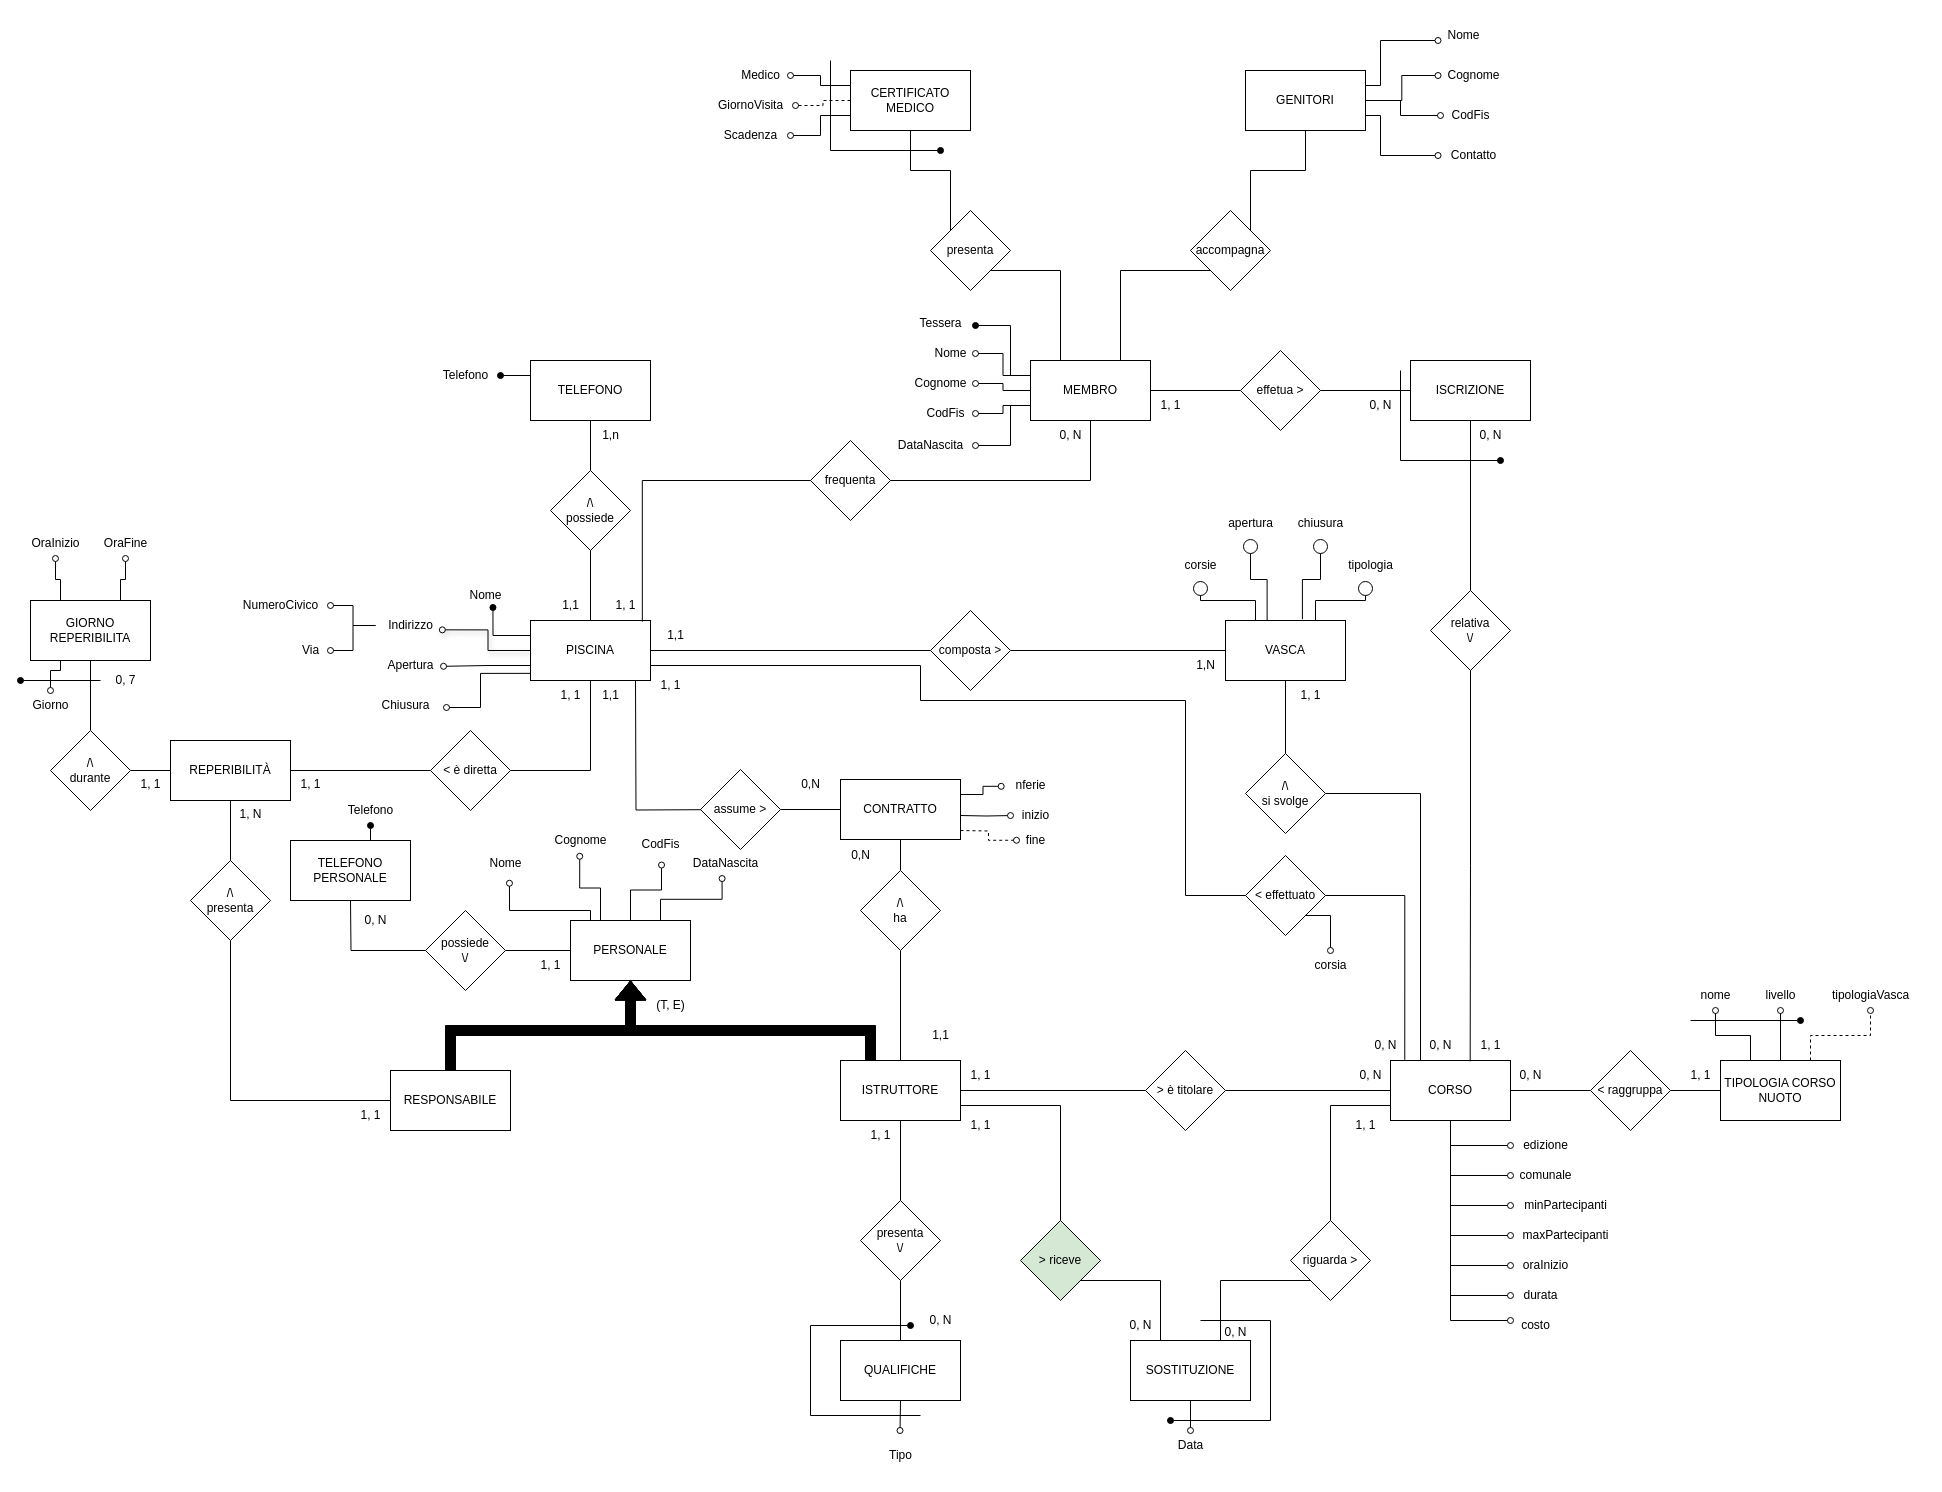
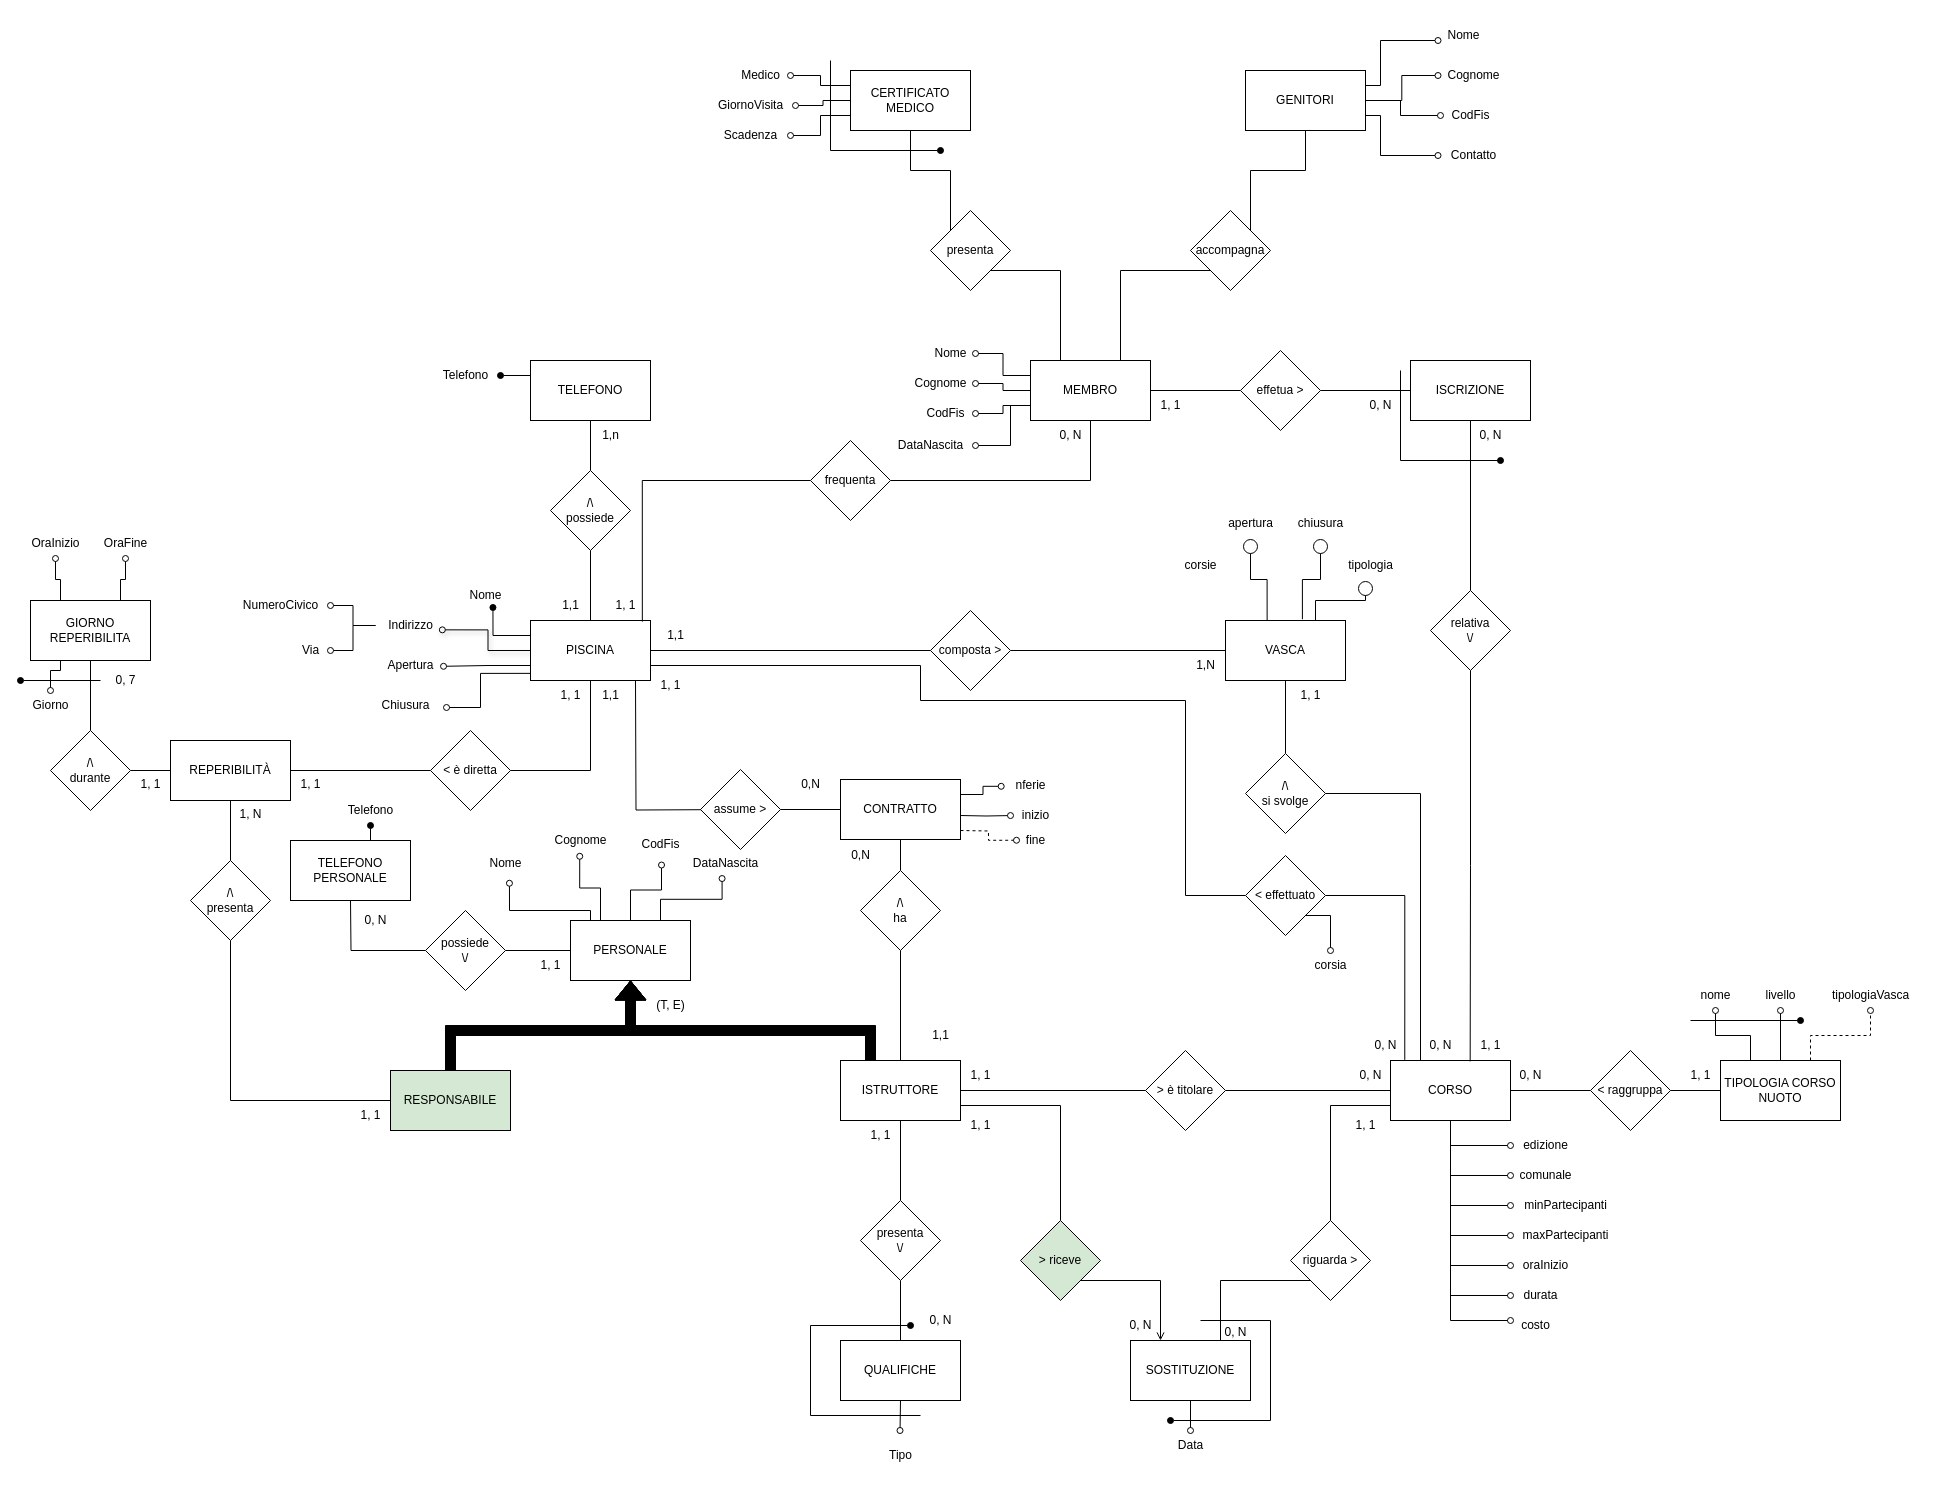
- <mxCell id="97" style="edgeStyle=orthogonalEdgeStyle;rounded=0;orthogonalLoop=1;jettySize=auto;html=1;exitX=0;exitY=0.5;exitDx=0;exitDy=0;endArrow=oval;endFill=0;dashed=1;" parent="1" source="98" target="188" edge="1"><mxGeometry relative="1" as="geometry" /></mxCell>
+ <mxCell id="97" style="edgeStyle=orthogonalEdgeStyle;rounded=0;orthogonalLoop=1;jettySize=auto;html=1;exitX=0;exitY=0.5;exitDx=0;exitDy=0;endArrow=oval;endFill=0;" parent="1" source="98" target="188" edge="1"><mxGeometry relative="1" as="geometry" /></mxCell>
- <mxCell id="178" value="Tessera" style="text;html=1;align=center;verticalAlign=middle;resizable=0;points=[];autosize=1;strokeColor=none;fillColor=none;" parent="1" vertex="1"><mxGeometry x="905" y="308" width="70" height="30" as="geometry" /></mxCell>
- <mxCell id="79" style="edgeStyle=orthogonalEdgeStyle;rounded=0;orthogonalLoop=1;jettySize=auto;html=1;exitX=0;exitY=0.25;exitDx=0;exitDy=0;endArrow=oval;endFill=1;" parent="1" source="84" target="178" edge="1"><mxGeometry relative="1" as="geometry"><Array as="points"><mxPoint x="1010" y="375" /><mxPoint x="1010" y="325" /></Array></mxGeometry></mxCell>
- <mxCell id="18" style="edgeStyle=orthogonalEdgeStyle;rounded=0;orthogonalLoop=1;jettySize=auto;html=1;exitX=0.25;exitY=0;exitDx=0;exitDy=0;startArrow=none;startFill=0;endArrow=circle;endFill=0;" parent="1" source="19" target="160" edge="1"><mxGeometry relative="1" as="geometry" /></mxCell>
- <mxCell id="29" value="RESPONSABILE" style="whiteSpace=wrap;html=1;" parent="1" vertex="1"><mxGeometry x="390" y="1070" width="120" height="60" as="geometry" /></mxCell>
+ <mxCell id="29" value="RESPONSABILE" style="whiteSpace=wrap;html=1;fillColor=#d5e8d4;" parent="1" vertex="1"><mxGeometry x="390" y="1070" width="120" height="60" as="geometry" /></mxCell>
- <mxCell id="64" style="edgeStyle=orthogonalEdgeStyle;rounded=0;orthogonalLoop=1;jettySize=auto;html=1;exitX=1;exitY=1;exitDx=0;exitDy=0;entryX=0.25;entryY=0;entryDx=0;entryDy=0;endArrow=none;endFill=0;" parent="1" source="65" target="62" edge="1"><mxGeometry relative="1" as="geometry" /></mxCell>
+ <mxCell id="64" style="edgeStyle=orthogonalEdgeStyle;rounded=0;orthogonalLoop=1;jettySize=auto;html=1;exitX=1;exitY=1;exitDx=0;exitDy=0;entryX=0.25;entryY=0;entryDx=0;entryDy=0;endArrow=open;endFill=0;" parent="1" source="65" target="62" edge="1"><mxGeometry relative="1" as="geometry" /></mxCell>
